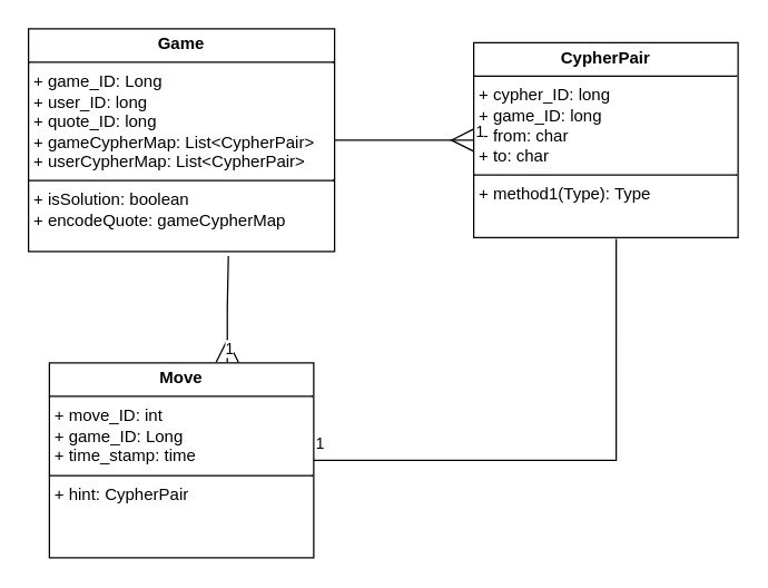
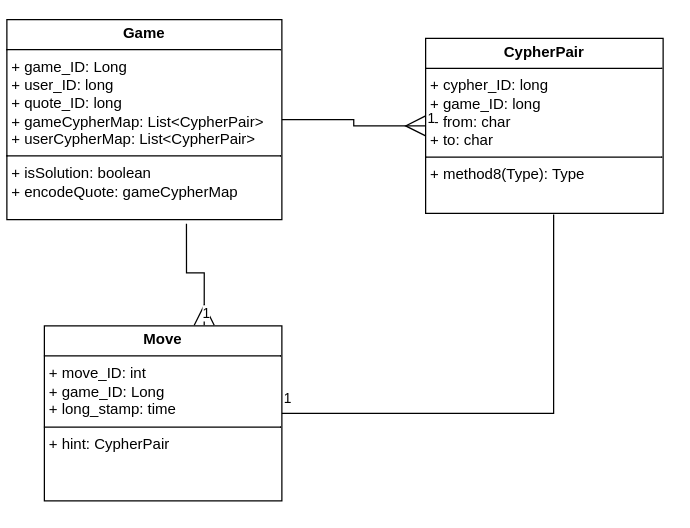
- <mxCell id="3" value="&lt;p style=&quot;margin:0px;margin-top:4px;text-align:center;&quot;&gt;&lt;b&gt;CypherPair&lt;/b&gt;&lt;/p&gt;&lt;hr size=&quot;1&quot; style=&quot;border-style:solid;&quot;&gt;&lt;p style=&quot;margin:0px;margin-left:4px;&quot;&gt;+ cypher_ID: long&lt;br&gt;+ game_ID: long&lt;/p&gt;&lt;p style=&quot;margin:0px;margin-left:4px;&quot;&gt;+ from: char&lt;/p&gt;&lt;p style=&quot;margin:0px;margin-left:4px;&quot;&gt;+ to: char&lt;/p&gt;&lt;hr size=&quot;1&quot; style=&quot;border-style:solid;&quot;&gt;&lt;p style=&quot;margin:0px;margin-left:4px;&quot;&gt;+ method1(Type): Type&lt;br&gt;&lt;br&gt;&lt;/p&gt;" style="verticalAlign=top;align=left;overflow=fill;html=1;whiteSpace=wrap;" parent="1" vertex="1"><mxGeometry x="340" y="30" width="190" height="140" as="geometry" /></mxCell>
+ <mxCell id="3" value="&lt;p style=&quot;margin:0px;margin-top:4px;text-align:center;&quot;&gt;&lt;b&gt;CypherPair&lt;/b&gt;&lt;/p&gt;&lt;hr size=&quot;1&quot; style=&quot;border-style:solid;&quot;&gt;&lt;p style=&quot;margin:0px;margin-left:4px;&quot;&gt;+ cypher_ID: long&lt;br&gt;+ game_ID: long&lt;/p&gt;&lt;p style=&quot;margin:0px;margin-left:4px;&quot;&gt;+ from: char&lt;/p&gt;&lt;p style=&quot;margin:0px;margin-left:4px;&quot;&gt;+ to: char&lt;/p&gt;&lt;hr size=&quot;1&quot; style=&quot;border-style:solid;&quot;&gt;&lt;p style=&quot;margin:0px;margin-left:4px;&quot;&gt;+ method8(Type): Type&lt;br&gt;&lt;br&gt;&lt;/p&gt;" style="verticalAlign=top;align=left;overflow=fill;html=1;whiteSpace=wrap;" parent="1" vertex="1"><mxGeometry x="340" y="30" width="190" height="140" as="geometry" /></mxCell>
- <mxCell id="2" value="&lt;p style=&quot;margin:0px;margin-top:4px;text-align:center;&quot;&gt;&lt;b&gt;Game&lt;/b&gt;&lt;/p&gt;&lt;hr size=&quot;1&quot; style=&quot;border-style:solid;&quot;&gt;&lt;p style=&quot;margin:0px;margin-left:4px;&quot;&gt;+ game_ID: Long&lt;/p&gt;&lt;p style=&quot;margin:0px;margin-left:4px;&quot;&gt;+ user_ID: long&lt;br&gt;+ quote_ID: long&lt;/p&gt;&lt;p style=&quot;margin:0px;margin-left:4px;&quot;&gt;+ gameCypherMap: List&amp;lt;CypherPair&amp;gt;&lt;/p&gt;&lt;p style=&quot;margin:0px;margin-left:4px;&quot;&gt;+ userCypherMap: List&amp;lt;CypherPair&amp;gt;&lt;/p&gt;&lt;hr size=&quot;1&quot; style=&quot;border-style:solid;&quot;&gt;&lt;p style=&quot;margin:0px;margin-left:4px;&quot;&gt;+ isSolution: boolean&lt;br&gt;&lt;/p&gt;&lt;p style=&quot;margin:0px;margin-left:4px;&quot;&gt;+ encodeQuote: gameCypherMap&lt;/p&gt;" style="verticalAlign=top;align=left;overflow=fill;html=1;whiteSpace=wrap;" parent="1" vertex="1"><mxGeometry x="20" y="20" width="220" height="160" as="geometry" /></mxCell>
+ <mxCell id="2" value="&lt;p style=&quot;margin:0px;margin-top:4px;text-align:center;&quot;&gt;&lt;b&gt;Game&lt;/b&gt;&lt;/p&gt;&lt;hr size=&quot;1&quot; style=&quot;border-style:solid;&quot;&gt;&lt;p style=&quot;margin:0px;margin-left:4px;&quot;&gt;+ game_ID: Long&lt;/p&gt;&lt;p style=&quot;margin:0px;margin-left:4px;&quot;&gt;+ user_ID: long&lt;br&gt;+ quote_ID: long&lt;/p&gt;&lt;p style=&quot;margin:0px;margin-left:4px;&quot;&gt;+ gameCypherMap: List&amp;lt;CypherPair&amp;gt;&lt;/p&gt;&lt;p style=&quot;margin:0px;margin-left:4px;&quot;&gt;+ userCypherMap: List&amp;lt;CypherPair&amp;gt;&lt;/p&gt;&lt;hr size=&quot;1&quot; style=&quot;border-style:solid;&quot;&gt;&lt;p style=&quot;margin:0px;margin-left:4px;&quot;&gt;+ isSolution: boolean&lt;br&gt;&lt;/p&gt;&lt;p style=&quot;margin:0px;margin-left:4px;&quot;&gt;+ encodeQuote: gameCypherMap&lt;/p&gt;" style="verticalAlign=top;align=left;overflow=fill;html=1;whiteSpace=wrap;" parent="1" vertex="1"><mxGeometry x="5" y="15" width="220" height="160" as="geometry" /></mxCell>
- <mxCell id="4" value="&lt;p style=&quot;margin:0px;margin-top:4px;text-align:center;&quot;&gt;&lt;b&gt;Move&lt;/b&gt;&lt;/p&gt;&lt;hr size=&quot;1&quot; style=&quot;border-style:solid;&quot;&gt;&lt;p style=&quot;margin:0px;margin-left:4px;&quot;&gt;+ move_ID: int&lt;/p&gt;&lt;p style=&quot;margin:0px;margin-left:4px;&quot;&gt;+ game_ID: Long&lt;br&gt;+ time_stamp: time&lt;/p&gt;&lt;hr size=&quot;1&quot; style=&quot;border-style:solid;&quot;&gt;&lt;p style=&quot;margin:0px;margin-left:4px;&quot;&gt;+ hint: CypherPair&lt;br&gt;&lt;br&gt;&lt;/p&gt;" style="verticalAlign=top;align=left;overflow=fill;html=1;whiteSpace=wrap;" parent="1" vertex="1"><mxGeometry x="35" y="260" width="190" height="140" as="geometry" /></mxCell>
+ <mxCell id="4" value="&lt;p style=&quot;margin:0px;margin-top:4px;text-align:center;&quot;&gt;&lt;b&gt;Move&lt;/b&gt;&lt;/p&gt;&lt;hr size=&quot;1&quot; style=&quot;border-style:solid;&quot;&gt;&lt;p style=&quot;margin:0px;margin-left:4px;&quot;&gt;+ move_ID: int&lt;/p&gt;&lt;p style=&quot;margin:0px;margin-left:4px;&quot;&gt;+ game_ID: Long&lt;br&gt;+ long_stamp: time&lt;/p&gt;&lt;hr size=&quot;1&quot; style=&quot;border-style:solid;&quot;&gt;&lt;p style=&quot;margin:0px;margin-left:4px;&quot;&gt;+ hint: CypherPair&lt;br&gt;&lt;br&gt;&lt;/p&gt;" style="verticalAlign=top;align=left;overflow=fill;html=1;whiteSpace=wrap;" parent="1" vertex="1"><mxGeometry x="35" y="260" width="190" height="140" as="geometry" /></mxCell>
